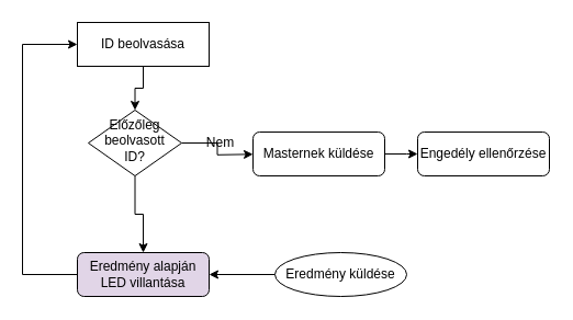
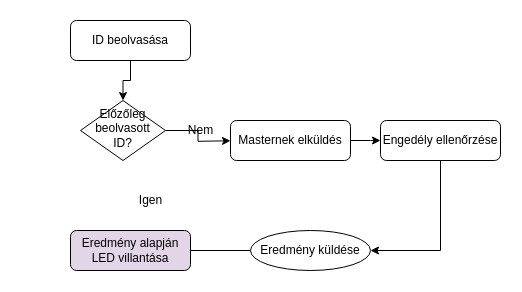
- <mxCell id="3" value="ID beolvasása" style="whiteSpace=wrap;html=1;fontSize=12;glass=0;strokeWidth=1;shadow=0;rounded=0;" parent="1" vertex="1"><mxGeometry x="70" y="20" width="120" height="40" as="geometry" /></mxCell>
+ <mxCell id="3" value="ID beolvasása" style="rounded=1;whiteSpace=wrap;html=1;fontSize=12;glass=0;strokeWidth=1;shadow=0;" parent="1" vertex="1"><mxGeometry x="70" y="20" width="120" height="40" as="geometry" /></mxCell>
- <mxCell id="12" value="Masternek küldése" style="rounded=1;whiteSpace=wrap;html=1;fontSize=12;glass=0;strokeWidth=1;shadow=0;" vertex="1" parent="1"><mxGeometry x="230" y="120" width="120" height="40" as="geometry" /></mxCell>
+ <mxCell id="12" value="Masternek elküldés" style="rounded=1;whiteSpace=wrap;html=1;fontSize=12;glass=0;strokeWidth=1;shadow=0;" vertex="1" parent="1"><mxGeometry x="230" y="120" width="120" height="40" as="geometry" /></mxCell>
- <mxCell id="15" style="edgeStyle=orthogonalEdgeStyle;rounded=0;orthogonalLoop=1;jettySize=auto;html=1;entryX=0;entryY=0.5;entryDx=0;entryDy=0;" edge="1" parent="1" source="16" target="3"><mxGeometry relative="1" as="geometry"><Array as="points"><mxPoint x="20" y="250" /><mxPoint x="20" y="40" /></Array></mxGeometry></mxCell>
- <mxCell id="6" value="" style="edgeStyle=orthogonalEdgeStyle;rounded=0;orthogonalLoop=1;jettySize=auto;html=1;entryX=0.5;entryY=0;entryDx=0;entryDy=0;" edge="1" parent="1" source="8" target="16"><mxGeometry relative="1" as="geometry"><mxPoint x="160" y="260" as="targetPoint" /><Array as="points" /></mxGeometry></mxCell>
+ <mxCell id="9" value="Igen" style="text;html=1;align=center;verticalAlign=middle;resizable=0;points=[];autosize=1;strokeColor=none;fillColor=none;" vertex="1" parent="1"><mxGeometry x="130" y="190" width="40" height="20" as="geometry" /></mxCell>
+ <mxCell id="13" style="edgeStyle=orthogonalEdgeStyle;rounded=0;orthogonalLoop=1;jettySize=auto;html=1;entryX=1;entryY=0.5;entryDx=0;entryDy=0;" edge="1" parent="1" source="14" target="5"><mxGeometry relative="1" as="geometry"><mxPoint x="440" y="250" as="targetPoint" /><Array as="points"><mxPoint x="440" y="250" /></Array></mxGeometry></mxCell>
- <mxCell id="4" style="edgeStyle=orthogonalEdgeStyle;rounded=0;orthogonalLoop=1;jettySize=auto;html=1;exitX=0;exitY=0.5;exitDx=0;exitDy=0;entryX=1;entryY=0.5;entryDx=0;entryDy=0;" edge="1" parent="1" source="5" target="16"><mxGeometry relative="1" as="geometry" /></mxCell>
+ <mxCell id="4" style="edgeStyle=orthogonalEdgeStyle;rounded=0;orthogonalLoop=1;jettySize=auto;html=1;exitX=0;exitY=0.5;exitDx=0;exitDy=0;entryX=1;entryY=0.5;entryDx=0;entryDy=0;endArrow=none;" edge="1" parent="1" source="5" target="16"><mxGeometry relative="1" as="geometry" /></mxCell>
